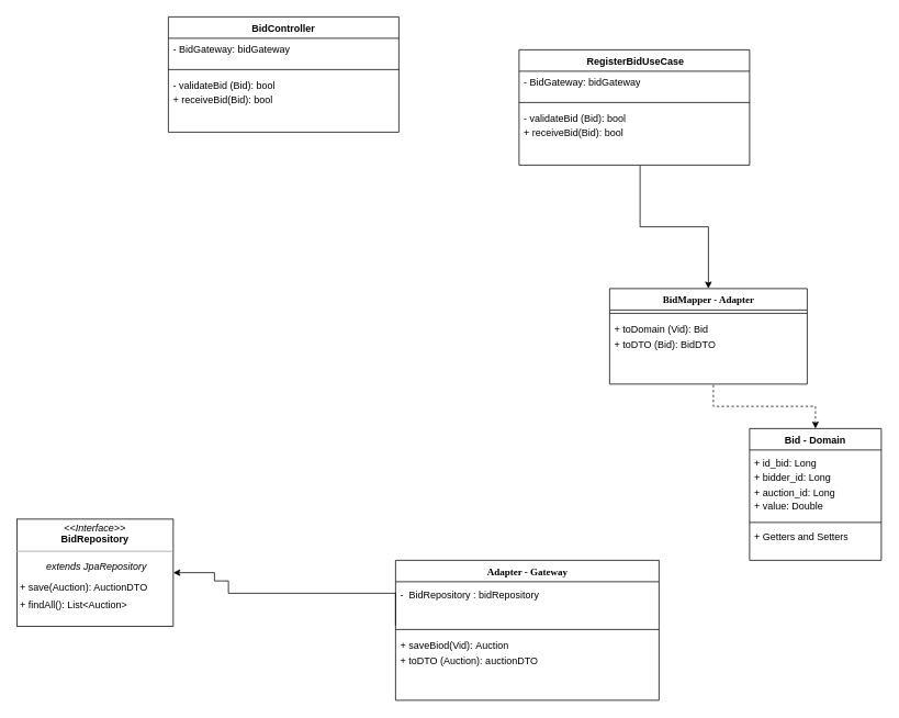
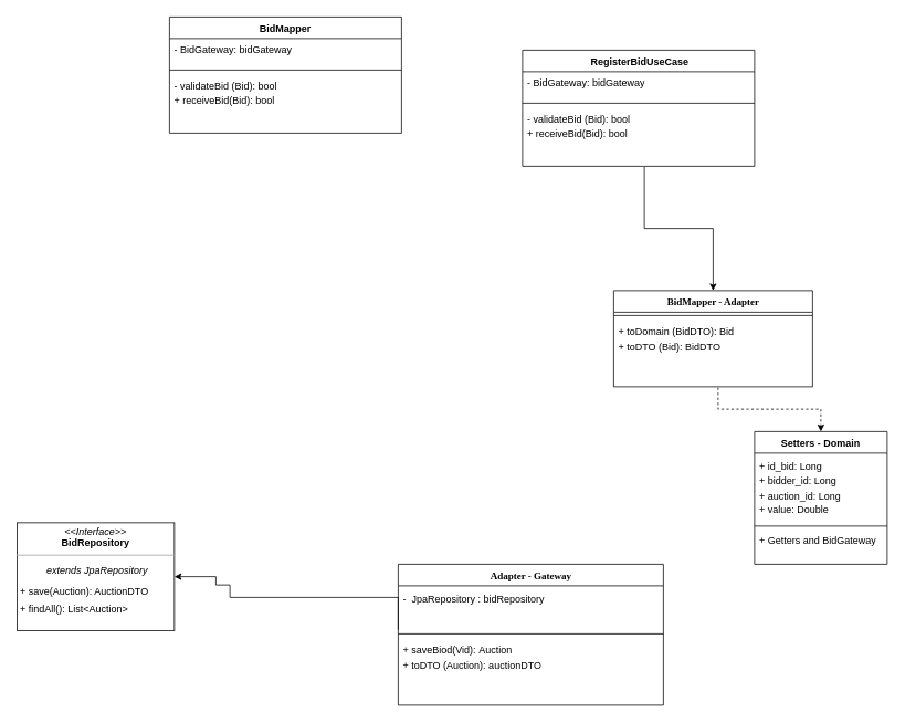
- <mxCell id="16" value="&lt;b&gt;BidController&lt;/b&gt;" style="swimlane;fontStyle=1;align=center;verticalAlign=top;childLayout=stackLayout;horizontal=1;startSize=26;horizontalStack=0;resizeParent=1;resizeParentMax=0;resizeLast=0;collapsible=1;marginBottom=0;whiteSpace=wrap;html=1;" vertex="1" parent="1"><mxGeometry x="204" y="20" width="280" height="140" as="geometry" /></mxCell>
+ <mxCell id="16" value="&lt;b&gt;BidMapper&lt;/b&gt;" style="swimlane;fontStyle=1;align=center;verticalAlign=top;childLayout=stackLayout;horizontal=1;startSize=26;horizontalStack=0;resizeParent=1;resizeParentMax=0;resizeLast=0;collapsible=1;marginBottom=0;whiteSpace=wrap;html=1;" vertex="1" parent="1"><mxGeometry x="204" y="20" width="280" height="140" as="geometry" /></mxCell>
- <mxCell id="23" value="&lt;div style=&quot;line-height: 160%;&quot;&gt;&lt;/div&gt;&lt;div style=&quot;line-height: 150%;&quot;&gt;&lt;div style=&quot;line-height: 18px;&quot;&gt;&lt;span style=&quot;background-color: initial; text-wrap: nowrap;&quot;&gt;+ toDomain (&lt;/span&gt;&lt;span style=&quot;text-wrap: nowrap; background-color: initial;&quot;&gt;Vid)&lt;/span&gt;&lt;span style=&quot;background-color: initial; text-wrap: nowrap;&quot;&gt;: Bid&lt;/span&gt;&lt;/div&gt;&lt;div style=&quot;line-height: 18px;&quot;&gt;&lt;span style=&quot;background-color: initial; text-wrap: nowrap;&quot;&gt;+ toDTO&amp;nbsp;&lt;/span&gt;&lt;span style=&quot;background-color: initial; text-wrap: nowrap;&quot;&gt;(&lt;/span&gt;&lt;span style=&quot;background-color: initial; text-wrap: nowrap;&quot;&gt;Bid)&lt;/span&gt;&lt;span style=&quot;background-color: initial; text-wrap: nowrap;&quot;&gt;: BidDTO&lt;/span&gt;&lt;/div&gt;&lt;/div&gt;" style="text;html=1;strokeColor=none;fillColor=none;align=left;verticalAlign=top;spacingLeft=4;spacingRight=4;whiteSpace=wrap;overflow=hidden;rotatable=0;points=[[0,0.5],[1,0.5]];portConstraint=eastwest;" vertex="1" parent="21"><mxGeometry y="34" width="240" height="82" as="geometry" /></mxCell>
+ <mxCell id="23" value="&lt;div style=&quot;line-height: 160%;&quot;&gt;&lt;/div&gt;&lt;div style=&quot;line-height: 150%;&quot;&gt;&lt;div style=&quot;line-height: 18px;&quot;&gt;&lt;span style=&quot;background-color: initial; text-wrap: nowrap;&quot;&gt;+ toDomain (&lt;/span&gt;&lt;span style=&quot;text-wrap: nowrap; background-color: initial;&quot;&gt;BidDTO)&lt;/span&gt;&lt;span style=&quot;background-color: initial; text-wrap: nowrap;&quot;&gt;: Bid&lt;/span&gt;&lt;/div&gt;&lt;div style=&quot;line-height: 18px;&quot;&gt;&lt;span style=&quot;background-color: initial; text-wrap: nowrap;&quot;&gt;+ toDTO&amp;nbsp;&lt;/span&gt;&lt;span style=&quot;background-color: initial; text-wrap: nowrap;&quot;&gt;(&lt;/span&gt;&lt;span style=&quot;background-color: initial; text-wrap: nowrap;&quot;&gt;Bid)&lt;/span&gt;&lt;span style=&quot;background-color: initial; text-wrap: nowrap;&quot;&gt;: BidDTO&lt;/span&gt;&lt;/div&gt;&lt;/div&gt;" style="text;html=1;strokeColor=none;fillColor=none;align=left;verticalAlign=top;spacingLeft=4;spacingRight=4;whiteSpace=wrap;overflow=hidden;rotatable=0;points=[[0,0.5],[1,0.5]];portConstraint=eastwest;" vertex="1" parent="21"><mxGeometry y="34" width="240" height="82" as="geometry" /></mxCell>
- <mxCell id="2" value="Bid - Domain" style="swimlane;fontStyle=1;align=center;verticalAlign=top;childLayout=stackLayout;horizontal=1;startSize=26;horizontalStack=0;resizeParent=1;resizeParentMax=0;resizeLast=0;collapsible=1;marginBottom=0;whiteSpace=wrap;html=1;" vertex="1" parent="1"><mxGeometry x="910" y="520" width="160" height="160" as="geometry" /></mxCell>
+ <mxCell id="2" value="Setters - Domain" style="swimlane;fontStyle=1;align=center;verticalAlign=top;childLayout=stackLayout;horizontal=1;startSize=26;horizontalStack=0;resizeParent=1;resizeParentMax=0;resizeLast=0;collapsible=1;marginBottom=0;whiteSpace=wrap;html=1;" vertex="1" parent="1"><mxGeometry x="910" y="520" width="160" height="160" as="geometry" /></mxCell>
- <mxCell id="5" value="+ Getters and Setters" style="text;strokeColor=none;fillColor=none;align=left;verticalAlign=top;spacingLeft=4;spacingRight=4;overflow=hidden;rotatable=0;points=[[0,0.5],[1,0.5]];portConstraint=eastwest;whiteSpace=wrap;html=1;" vertex="1" parent="2"><mxGeometry y="118" width="160" height="42" as="geometry" /></mxCell>
+ <mxCell id="5" value="+ Getters and BidGateway" style="text;strokeColor=none;fillColor=none;align=left;verticalAlign=top;spacingLeft=4;spacingRight=4;overflow=hidden;rotatable=0;points=[[0,0.5],[1,0.5]];portConstraint=eastwest;whiteSpace=wrap;html=1;" vertex="1" parent="2"><mxGeometry y="118" width="160" height="42" as="geometry" /></mxCell>
- <mxCell id="13" value="-&amp;nbsp;&lt;b style=&quot;text-align: center; line-height: 150%;&quot;&gt;&amp;nbsp;&lt;/b&gt;&lt;span style=&quot;text-align: center; line-height: 150%;&quot;&gt;BidRepository : b&lt;/span&gt;&lt;span style=&quot;text-align: center; line-height: 150%;&quot;&gt;idRepository&amp;nbsp;&lt;/span&gt;" style="text;html=1;strokeColor=none;fillColor=none;align=left;verticalAlign=top;spacingLeft=4;spacingRight=4;whiteSpace=wrap;overflow=hidden;rotatable=0;points=[[0,0.5],[1,0.5]];portConstraint=eastwest;" vertex="1" parent="12"><mxGeometry y="26" width="320" height="54" as="geometry" /></mxCell>
+ <mxCell id="13" value="-&amp;nbsp;&lt;b style=&quot;text-align: center; line-height: 150%;&quot;&gt;&amp;nbsp;&lt;/b&gt;&lt;span style=&quot;text-align: center; line-height: 150%;&quot;&gt;JpaRepository : b&lt;/span&gt;&lt;span style=&quot;text-align: center; line-height: 150%;&quot;&gt;idRepository&amp;nbsp;&lt;/span&gt;" style="text;html=1;strokeColor=none;fillColor=none;align=left;verticalAlign=top;spacingLeft=4;spacingRight=4;whiteSpace=wrap;overflow=hidden;rotatable=0;points=[[0,0.5],[1,0.5]];portConstraint=eastwest;" vertex="1" parent="12"><mxGeometry y="26" width="320" height="54" as="geometry" /></mxCell>
